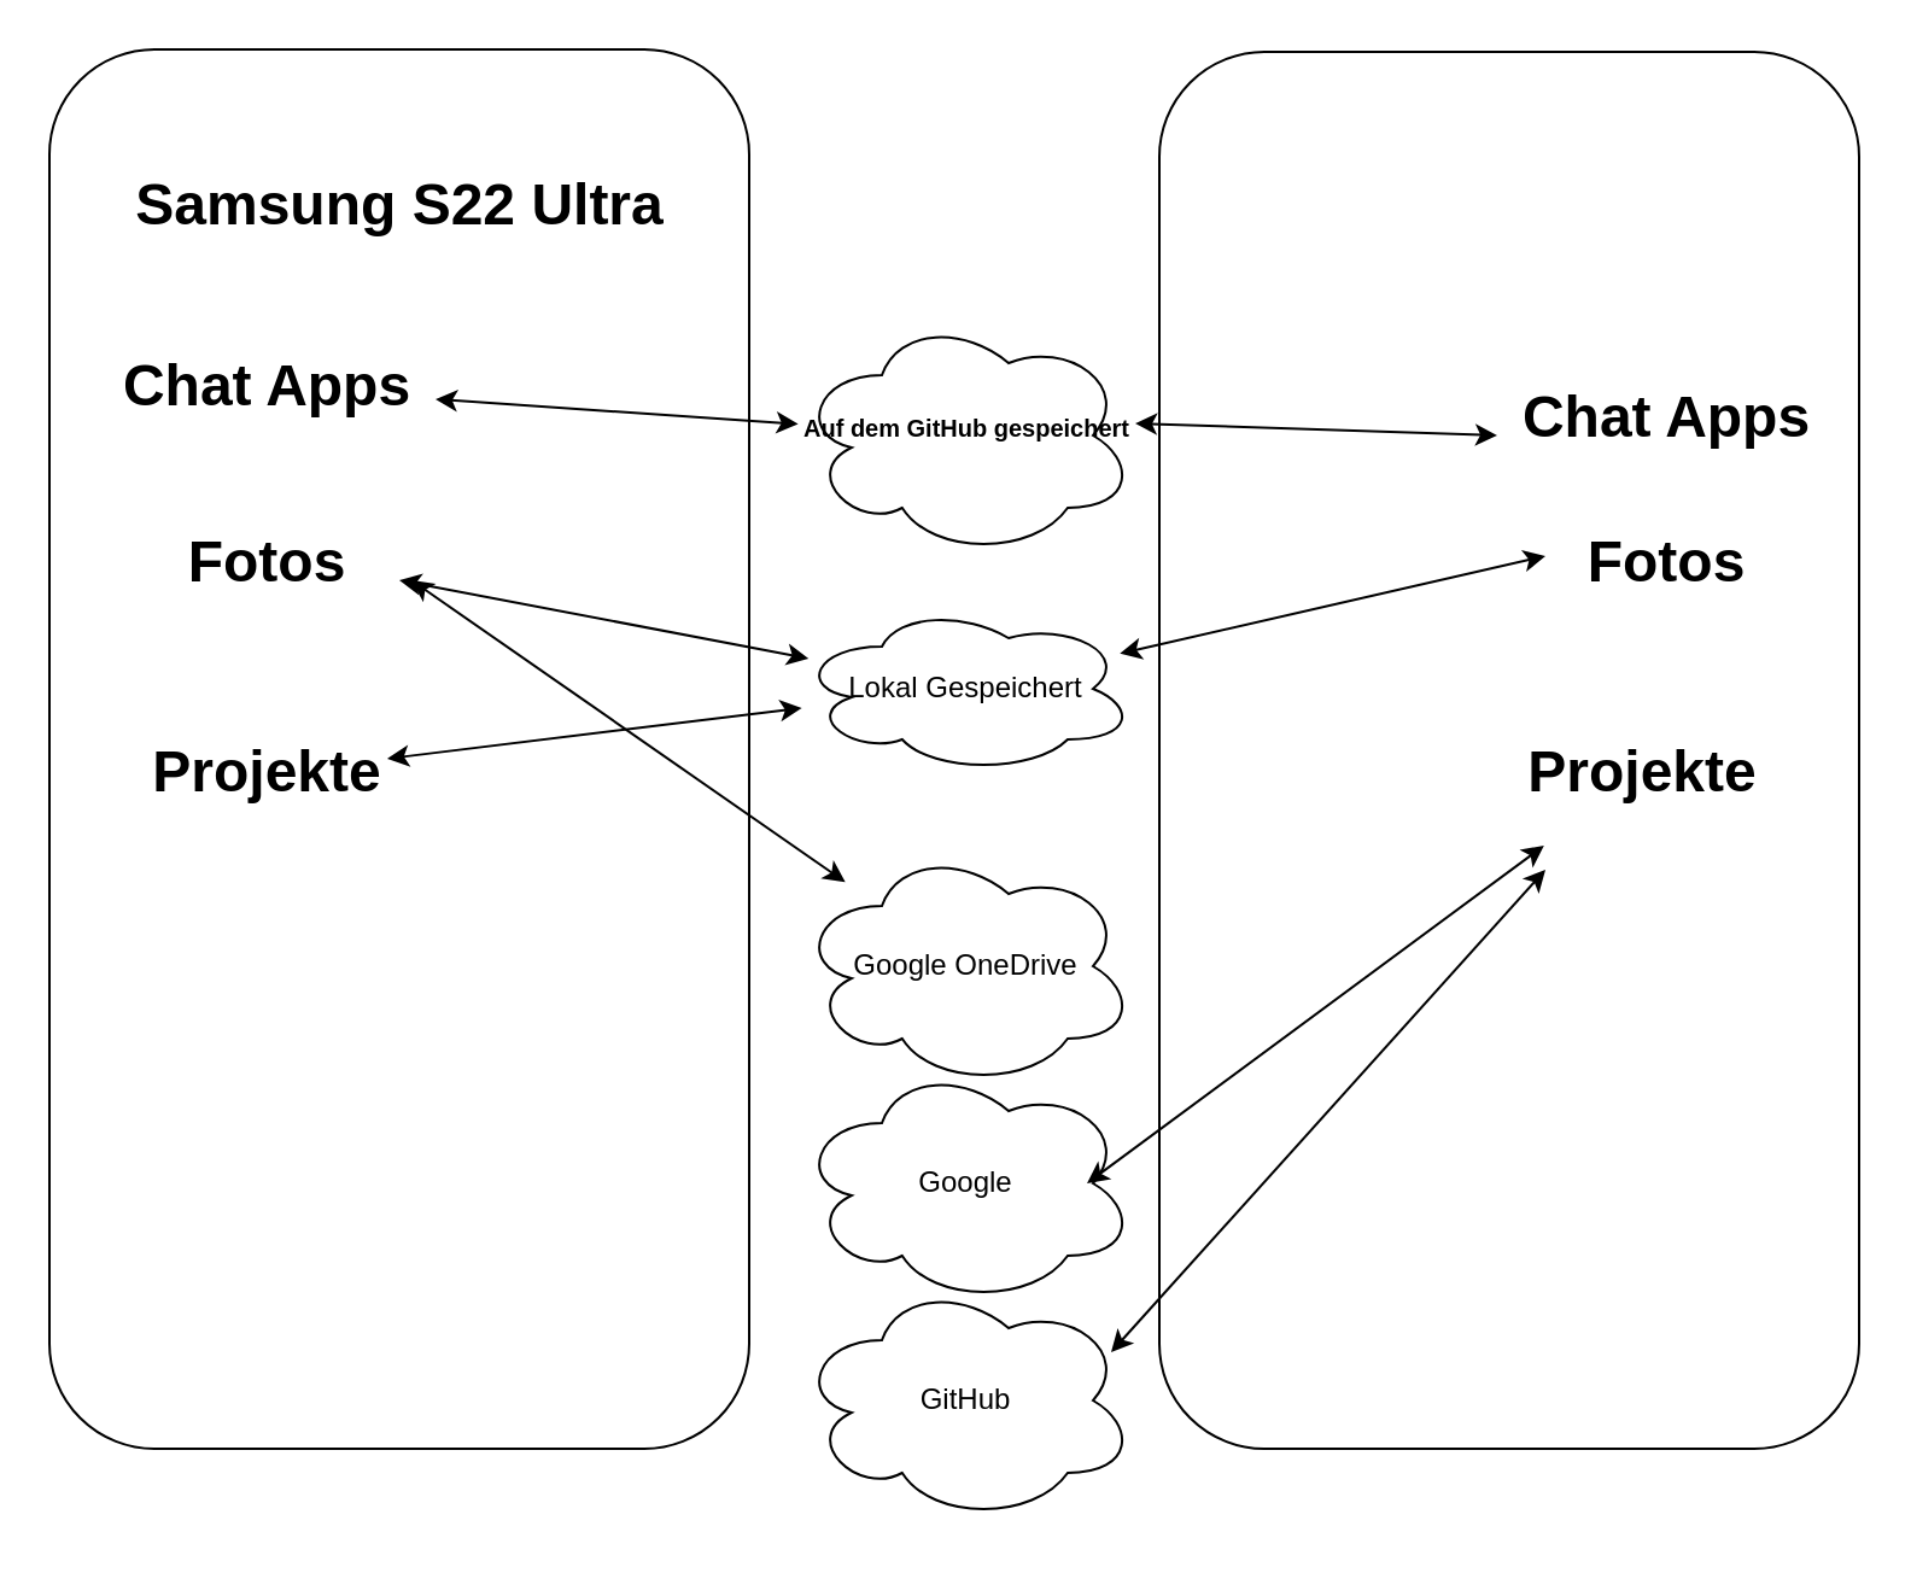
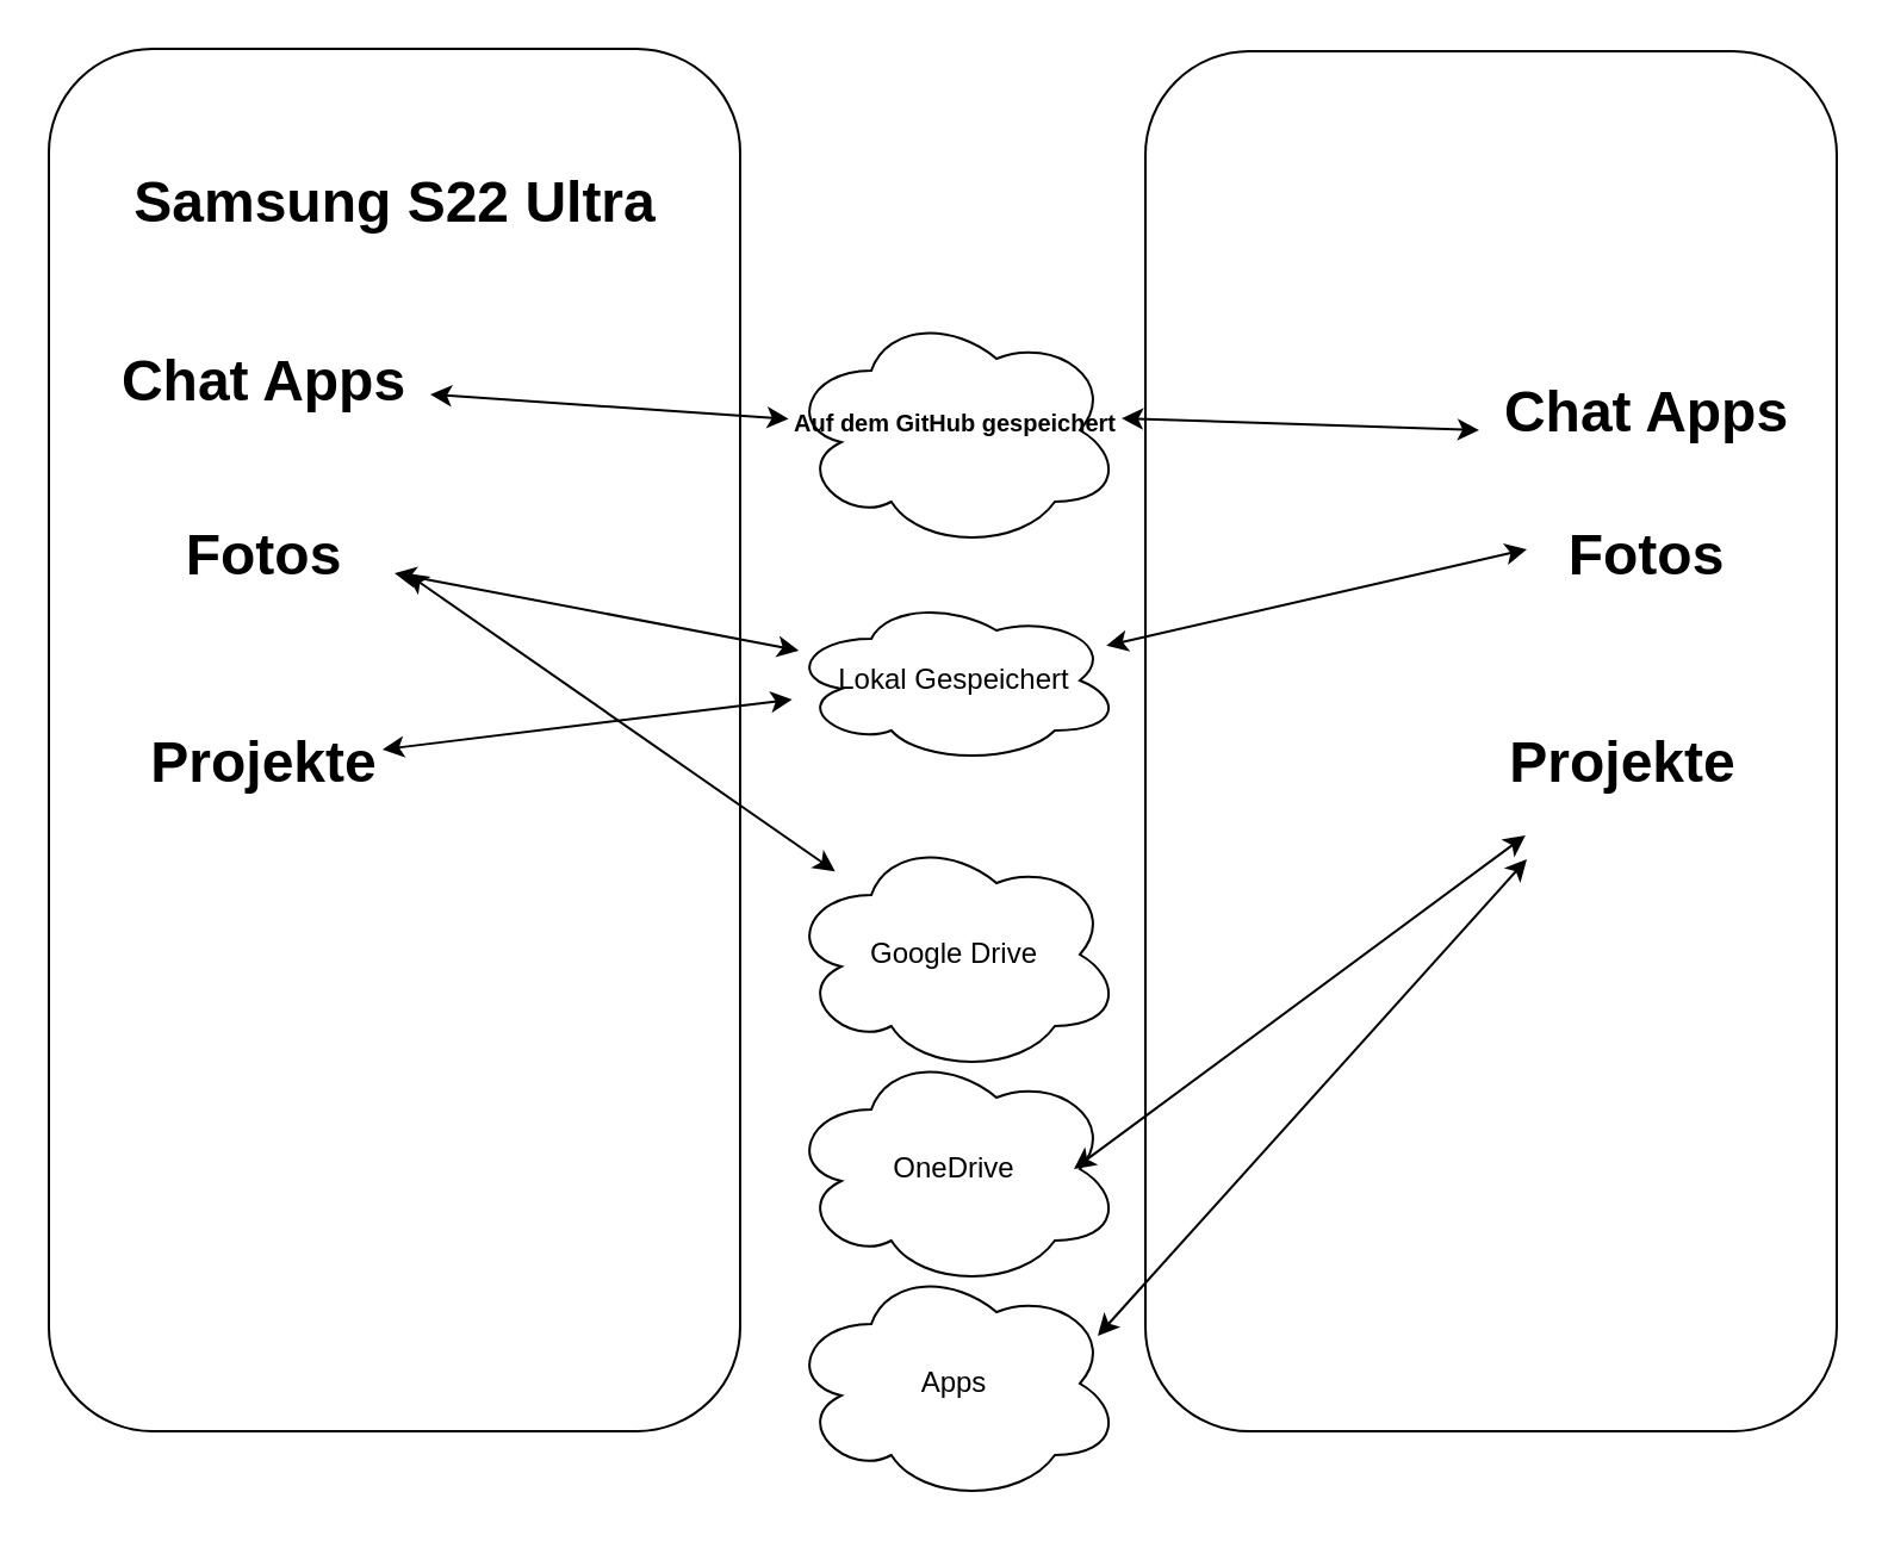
- <mxCell id="16" value="Google OneDrive" style="ellipse;shape=cloud;whiteSpace=wrap;html=1;" vertex="1" parent="1"><mxGeometry x="330" y="350" width="140" height="100" as="geometry" /></mxCell>
+ <mxCell id="16" value="Google Drive" style="ellipse;shape=cloud;whiteSpace=wrap;html=1;" vertex="1" parent="1"><mxGeometry x="330" y="350" width="140" height="100" as="geometry" /></mxCell>
- <mxCell id="18" value="Google" style="ellipse;shape=cloud;whiteSpace=wrap;html=1;" vertex="1" parent="1"><mxGeometry x="330" y="440" width="140" height="100" as="geometry" /></mxCell>
+ <mxCell id="18" value="OneDrive" style="ellipse;shape=cloud;whiteSpace=wrap;html=1;" vertex="1" parent="1"><mxGeometry x="330" y="440" width="140" height="100" as="geometry" /></mxCell>
- <mxCell id="19" value="GitHub" style="ellipse;shape=cloud;whiteSpace=wrap;html=1;" vertex="1" parent="1"><mxGeometry x="330" y="530" width="140" height="100" as="geometry" /></mxCell>
+ <mxCell id="19" value="Apps" style="ellipse;shape=cloud;whiteSpace=wrap;html=1;" vertex="1" parent="1"><mxGeometry x="330" y="530" width="140" height="100" as="geometry" /></mxCell>
